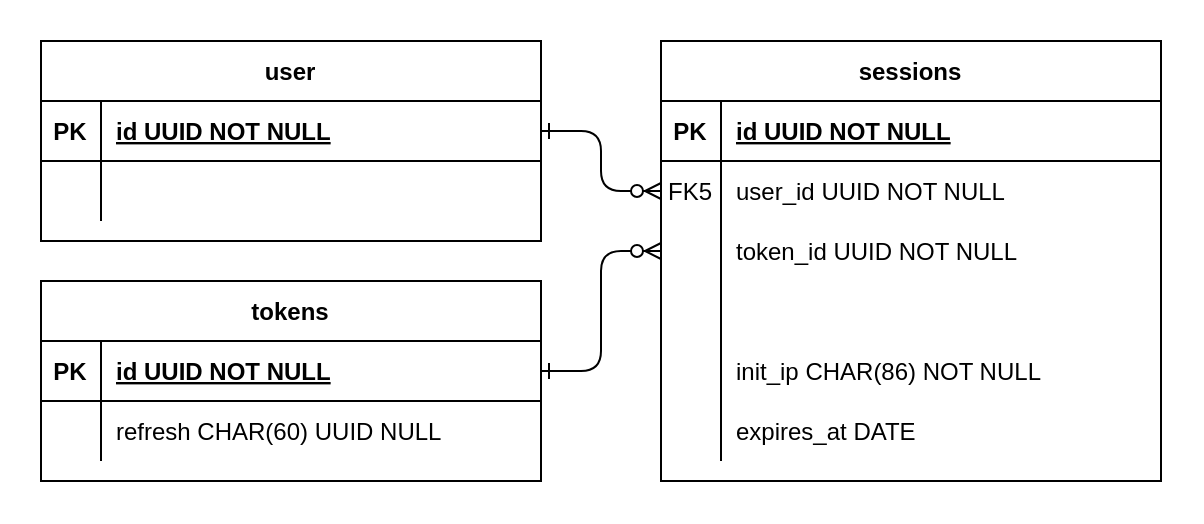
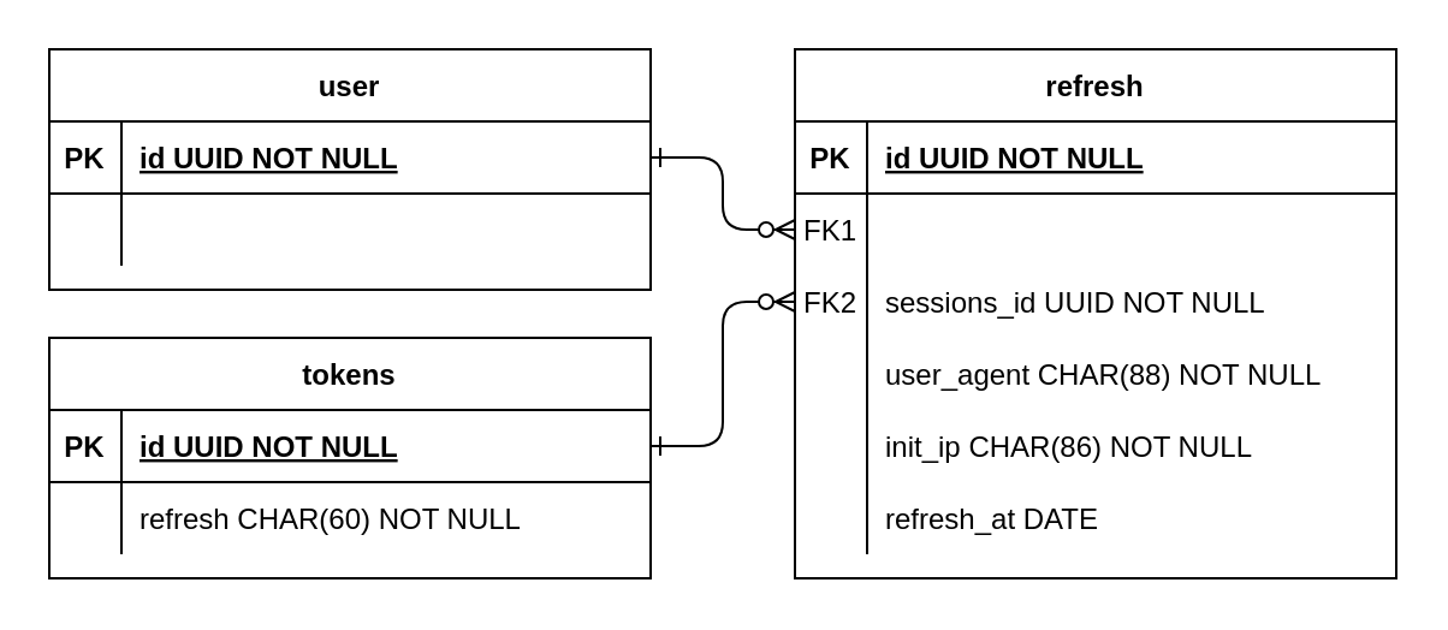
- <mxCell id="9" value="sessions" style="shape=table;startSize=30;container=1;collapsible=1;childLayout=tableLayout;fixedRows=1;rowLines=0;fontStyle=1;align=center;resizeLast=1;" vertex="1" parent="1"><mxGeometry x="330" y="20" width="250" height="220" as="geometry" /></mxCell>
+ <mxCell id="9" value="refresh" style="shape=table;startSize=30;container=1;collapsible=1;childLayout=tableLayout;fixedRows=1;rowLines=0;fontStyle=1;align=center;resizeLast=1;" vertex="1" parent="1"><mxGeometry x="330" y="20" width="250" height="220" as="geometry" /></mxCell>
- <mxCell id="15" value="user_id UUID NOT NULL" style="shape=partialRectangle;overflow=hidden;connectable=0;fillColor=none;top=0;left=0;bottom=0;right=0;align=left;spacingLeft=6;" vertex="1" parent="13"><mxGeometry x="30" width="220" height="30" as="geometry"><mxRectangle width="220" height="30" as="alternateBounds" /></mxGeometry></mxCell>
- <mxCell id="14" value="FK5" style="shape=partialRectangle;overflow=hidden;connectable=0;fillColor=none;top=0;left=0;bottom=0;right=0;" vertex="1" parent="13"><mxGeometry width="30" height="30" as="geometry"><mxRectangle width="30" height="30" as="alternateBounds" /></mxGeometry></mxCell>
+ <mxCell id="14" value="FK1" style="shape=partialRectangle;overflow=hidden;connectable=0;fillColor=none;top=0;left=0;bottom=0;right=0;" vertex="1" parent="13"><mxGeometry width="30" height="30" as="geometry"><mxRectangle width="30" height="30" as="alternateBounds" /></mxGeometry></mxCell>
+ <mxCell id="17" value="FK2" style="shape=partialRectangle;overflow=hidden;connectable=0;fillColor=none;top=0;left=0;bottom=0;right=0;" vertex="1" parent="16"><mxGeometry width="30" height="30" as="geometry"><mxRectangle width="30" height="30" as="alternateBounds" /></mxGeometry></mxCell>
- <mxCell id="18" value="token_id UUID NOT NULL" style="shape=partialRectangle;overflow=hidden;connectable=0;fillColor=none;top=0;left=0;bottom=0;right=0;align=left;spacingLeft=6;" vertex="1" parent="16"><mxGeometry x="30" width="220" height="30" as="geometry"><mxRectangle width="220" height="30" as="alternateBounds" /></mxGeometry></mxCell>
+ <mxCell id="18" value="sessions_id UUID NOT NULL" style="shape=partialRectangle;overflow=hidden;connectable=0;fillColor=none;top=0;left=0;bottom=0;right=0;align=left;spacingLeft=6;" vertex="1" parent="16"><mxGeometry x="30" width="220" height="30" as="geometry"><mxRectangle width="220" height="30" as="alternateBounds" /></mxGeometry></mxCell>
+ <mxCell id="21" value="user_agent CHAR(88) NOT NULL" style="shape=partialRectangle;overflow=hidden;connectable=0;fillColor=none;top=0;left=0;bottom=0;right=0;align=left;spacingLeft=6;" vertex="1" parent="19"><mxGeometry x="30" width="220" height="30" as="geometry"><mxRectangle width="220" height="30" as="alternateBounds" /></mxGeometry></mxCell>
- <mxCell id="35" value="refresh CHAR(60) UUID NULL" style="shape=partialRectangle;overflow=hidden;connectable=0;fillColor=none;top=0;left=0;bottom=0;right=0;align=left;spacingLeft=6;" vertex="1" parent="33"><mxGeometry x="30" width="220" height="30" as="geometry"><mxRectangle width="220" height="30" as="alternateBounds" /></mxGeometry></mxCell>
+ <mxCell id="35" value="refresh CHAR(60) NOT NULL" style="shape=partialRectangle;overflow=hidden;connectable=0;fillColor=none;top=0;left=0;bottom=0;right=0;align=left;spacingLeft=6;" vertex="1" parent="33"><mxGeometry x="30" width="220" height="30" as="geometry"><mxRectangle width="220" height="30" as="alternateBounds" /></mxGeometry></mxCell>
- <mxCell id="27" value="expires_at DATE" style="shape=partialRectangle;overflow=hidden;connectable=0;fillColor=none;top=0;left=0;bottom=0;right=0;align=left;spacingLeft=6;" vertex="1" parent="25"><mxGeometry x="30" width="220" height="30" as="geometry"><mxRectangle width="220" height="30" as="alternateBounds" /></mxGeometry></mxCell>
+ <mxCell id="27" value="refresh_at DATE" style="shape=partialRectangle;overflow=hidden;connectable=0;fillColor=none;top=0;left=0;bottom=0;right=0;align=left;spacingLeft=6;" vertex="1" parent="25"><mxGeometry x="30" width="220" height="30" as="geometry"><mxRectangle width="220" height="30" as="alternateBounds" /></mxGeometry></mxCell>
